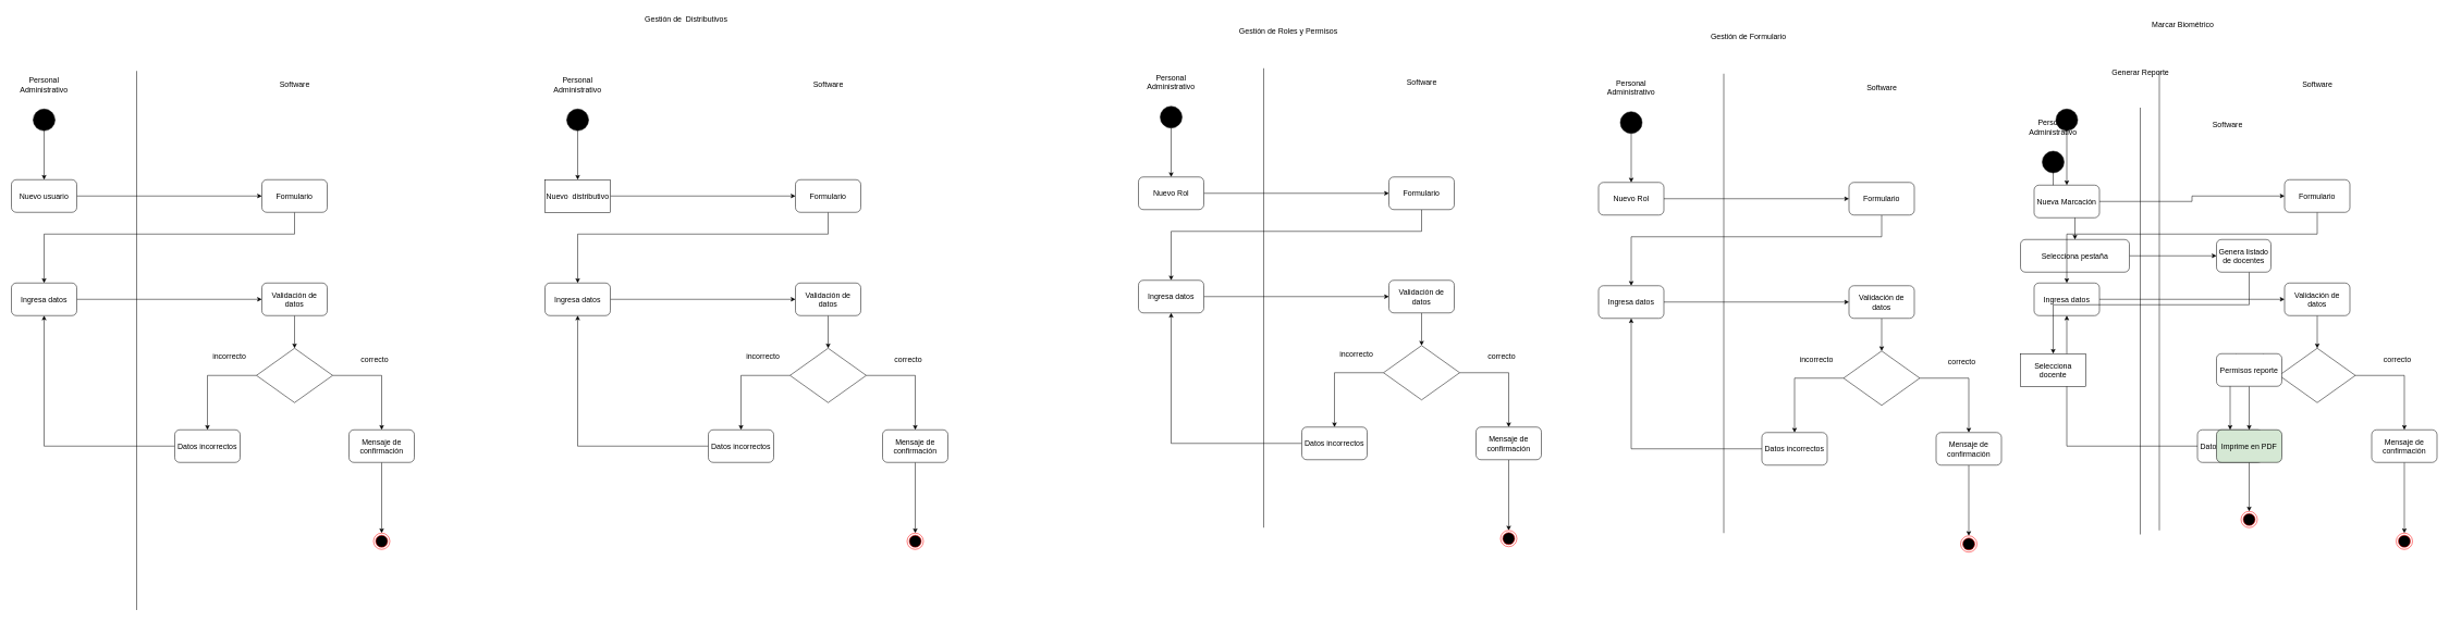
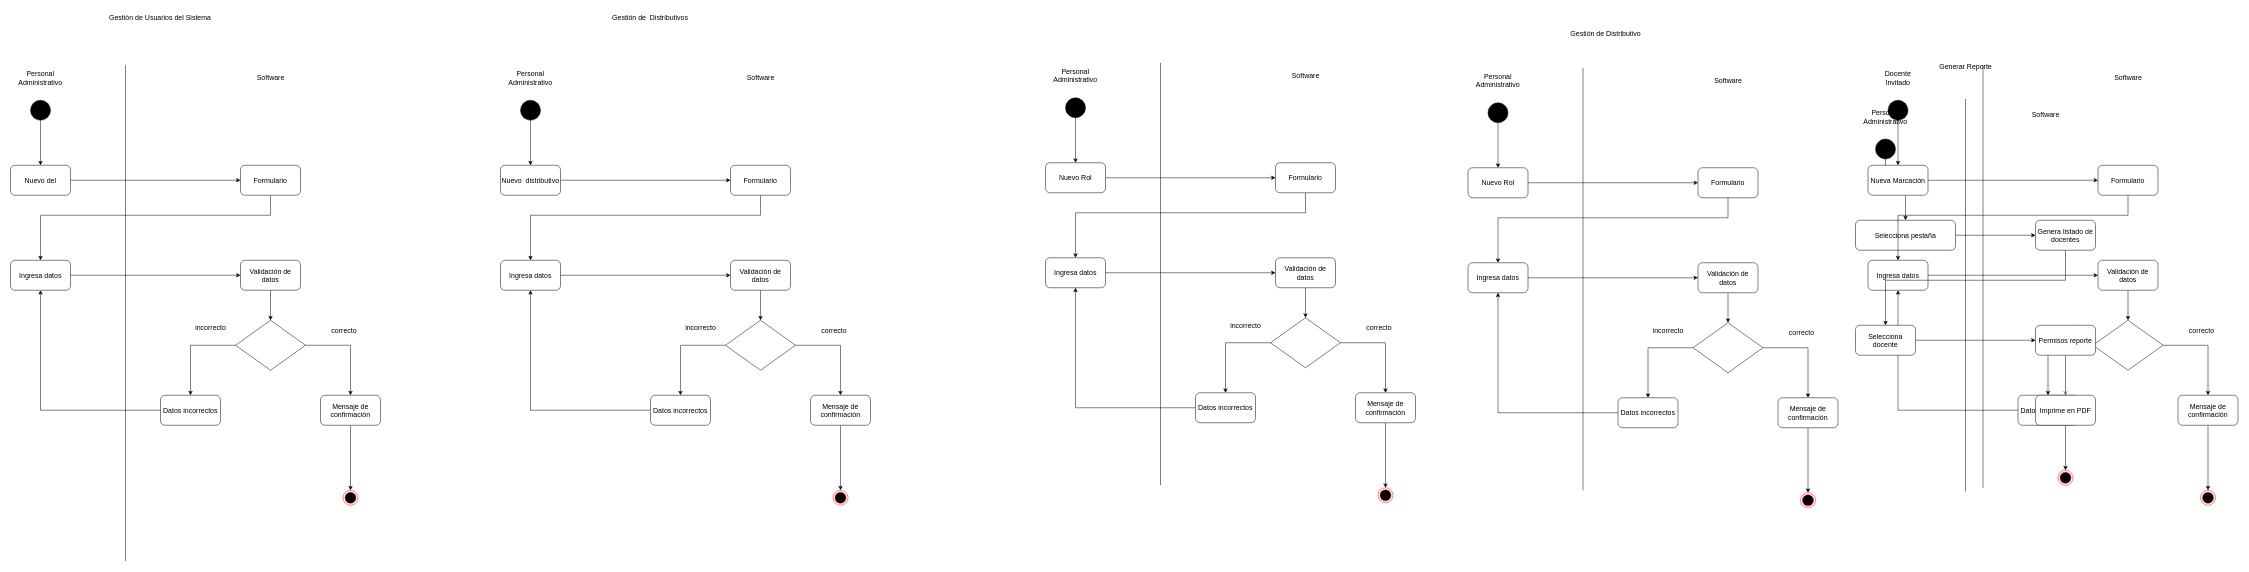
+ <mxCell id="25" value="&lt;font style=&quot;vertical-align: inherit;&quot;&gt;&lt;font style=&quot;vertical-align: inherit;&quot;&gt;Gestión de Usuarios del Sistema&lt;/font&gt;&lt;/font&gt;" style="text;html=1;align=center;verticalAlign=middle;resizable=0;points=[];autosize=1;strokeColor=none;fillColor=none;fontSize=14;" parent="1" vertex="1"><mxGeometry x="204" y="20" width="230" height="30" as="geometry" /></mxCell>
- <mxCell id="130" value="&lt;font style=&quot;vertical-align: inherit;&quot;&gt;&lt;font style=&quot;vertical-align: inherit;&quot;&gt;Gestión de&amp;nbsp; Distributivos&lt;/font&gt;&lt;/font&gt;" style="text;html=1;align=center;verticalAlign=middle;resizable=0;points=[];autosize=1;strokeColor=none;fillColor=none;fontSize=14;" vertex="1" parent="1"><mxGeometry x="1169" y="20" width="180" height="30" as="geometry" /></mxCell>
+ <mxCell id="130" value="&lt;font style=&quot;vertical-align: inherit;&quot;&gt;&lt;font style=&quot;vertical-align: inherit;&quot;&gt;Gestión de&amp;nbsp; Distributivos&lt;/font&gt;&lt;/font&gt;" style="text;html=1;align=center;verticalAlign=middle;resizable=0;points=[];autosize=1;strokeColor=none;fillColor=none;fontSize=14;" vertex="1" parent="1"><mxGeometry x="1209" y="20" width="180" height="30" as="geometry" /></mxCell>
- <mxCell id="27" value="Marcar Biométrico" style="text;html=1;align=center;verticalAlign=middle;resizable=0;points=[];autosize=1;strokeColor=none;fillColor=none;fontSize=14;" parent="1" vertex="1"><mxGeometry x="3938" width="140" height="30" as="geometry" y="30" /></mxCell>
- <mxCell id="26" value="&lt;font style=&quot;vertical-align: inherit;&quot;&gt;&lt;font style=&quot;vertical-align: inherit;&quot;&gt;Gestión de Roles y Permisos&lt;/font&gt;&lt;/font&gt;" style="text;html=1;align=center;verticalAlign=middle;resizable=0;points=[];autosize=1;strokeColor=none;fillColor=none;fontSize=14;" parent="1" vertex="1"><mxGeometry x="2265" y="41" width="200" height="30" as="geometry" /></mxCell>
- <mxCell id="91" value="&lt;font style=&quot;vertical-align: inherit;&quot;&gt;&lt;font style=&quot;vertical-align: inherit;&quot;&gt;Gestión de Formulario&lt;/font&gt;&lt;/font&gt;" style="text;html=1;align=center;verticalAlign=middle;resizable=0;points=[];autosize=1;strokeColor=none;fillColor=none;fontSize=14;" parent="1" vertex="1"><mxGeometry x="3130" y="51" width="160" height="30" as="geometry" /></mxCell>
+ <mxCell id="91" value="&lt;font style=&quot;vertical-align: inherit;&quot;&gt;&lt;font style=&quot;vertical-align: inherit;&quot;&gt;Gestión de Distributivo&lt;/font&gt;&lt;/font&gt;" style="text;html=1;align=center;verticalAlign=middle;resizable=0;points=[];autosize=1;strokeColor=none;fillColor=none;fontSize=14;" parent="1" vertex="1"><mxGeometry x="3130" y="51" width="160" height="30" as="geometry" /></mxCell>
+ <mxCell id="60" value="&lt;font style=&quot;font-size: 14px;&quot;&gt;Docente Invitado&lt;/font&gt;" style="text;html=1;strokeColor=none;fillColor=none;align=center;verticalAlign=middle;whiteSpace=wrap;rounded=0;" parent="1" vertex="1"><mxGeometry x="3765" y="140" width="60" height="30" as="geometry" /></mxCell>
- <mxCell id="6" value="Nuevo usuario" style="rounded=1;whiteSpace=wrap;html=1;fontSize=14;fillColor=#FFFFFF;" parent="1" vertex="1"><mxGeometry x="20" y="330" width="120" height="60" as="geometry" /></mxCell>
+ <mxCell id="6" value="Nuevo del" style="rounded=1;whiteSpace=wrap;html=1;fontSize=14;fillColor=#FFFFFF;" parent="1" vertex="1"><mxGeometry x="20" y="330" width="120" height="60" as="geometry" /></mxCell>
- <mxCell id="119" value="Nuevo&amp;nbsp; distributivo" style="whiteSpace=wrap;html=1;fontSize=14;fillColor=#FFFFFF;rounded=0;" vertex="1" parent="1"><mxGeometry x="1000" y="330" width="120" height="60" as="geometry" /></mxCell>
+ <mxCell id="119" value="Nuevo&amp;nbsp; distributivo" style="rounded=1;whiteSpace=wrap;html=1;fontSize=14;fillColor=#FFFFFF;" vertex="1" parent="1"><mxGeometry x="1000" y="330" width="120" height="60" as="geometry" /></mxCell>
- <mxCell id="64" value="Nueva Marcación" style="rounded=1;whiteSpace=wrap;html=1;fontSize=14;fillColor=#FFFFFF;" parent="1" vertex="1"><mxGeometry x="3735" y="340" width="120" height="60" as="geometry" /></mxCell>
+ <mxCell id="64" value="Nueva Marcación" style="rounded=1;whiteSpace=wrap;html=1;fontSize=14;fillColor=#FFFFFF;" parent="1" vertex="1"><mxGeometry x="3735" y="330" width="120" height="60" as="geometry" /></mxCell>
- <mxCell id="84" value="Genera listado de docentes" style="rounded=1;whiteSpace=wrap;html=1;fontSize=14;" parent="1" vertex="1"><mxGeometry x="4070" y="440" width="100" height="60" as="geometry" /></mxCell>
+ <mxCell id="84" value="Genera listado de docentes" style="rounded=1;whiteSpace=wrap;html=1;fontSize=14;" parent="1" vertex="1"><mxGeometry x="4070" y="440" width="120" height="60" as="geometry" /></mxCell>
- <mxCell id="86" value="Selecciona docente" style="whiteSpace=wrap;html=1;fontSize=14;fillColor=#FFFFFF;rounded=0;" parent="1" vertex="1"><mxGeometry x="3710" y="650" width="120" height="60" as="geometry" /></mxCell>
+ <mxCell id="86" value="Selecciona docente" style="rounded=1;whiteSpace=wrap;html=1;fontSize=14;fillColor=#FFFFFF;" parent="1" vertex="1"><mxGeometry x="3710" y="650" width="120" height="60" as="geometry" /></mxCell>
+ <mxCell id="85" style="edgeStyle=orthogonalEdgeStyle;rounded=0;orthogonalLoop=1;jettySize=auto;html=1;fontSize=14;entryX=0;entryY=0.5;entryDx=0;entryDy=0;" parent="1" source="86" target="88" edge="1"><mxGeometry relative="1" as="geometry"><mxPoint x="4070" y="680" as="targetPoint" /></mxGeometry></mxCell>
- <mxCell id="87" style="edgeStyle=orthogonalEdgeStyle;rounded=0;orthogonalLoop=1;jettySize=auto;html=1;entryX=0.5;entryY=0;entryDx=0;entryDy=0;fontSize=14;" parent="1" source="88" target="90" edge="1"><mxGeometry relative="1" as="geometry" /></mxCell>
+ <mxCell id="87" style="edgeStyle=orthogonalEdgeStyle;rounded=0;orthogonalLoop=1;jettySize=auto;html=1;entryX=0.5;entryY=0;entryDx=0;entryDy=0;fontSize=14;endArrow=open;" parent="1" source="88" target="90" edge="1"><mxGeometry relative="1" as="geometry" /></mxCell>
- <mxCell id="90" value="Imprime en PDF" style="rounded=1;whiteSpace=wrap;html=1;fontSize=14;fillColor=#d5e8d4;" parent="1" vertex="1"><mxGeometry x="4070" y="790" width="120" height="60" as="geometry" /></mxCell>
+ <mxCell id="90" value="Imprime en PDF" style="rounded=1;whiteSpace=wrap;html=1;fontSize=14;" parent="1" vertex="1"><mxGeometry x="4070" y="790" width="120" height="60" as="geometry" /></mxCell>
